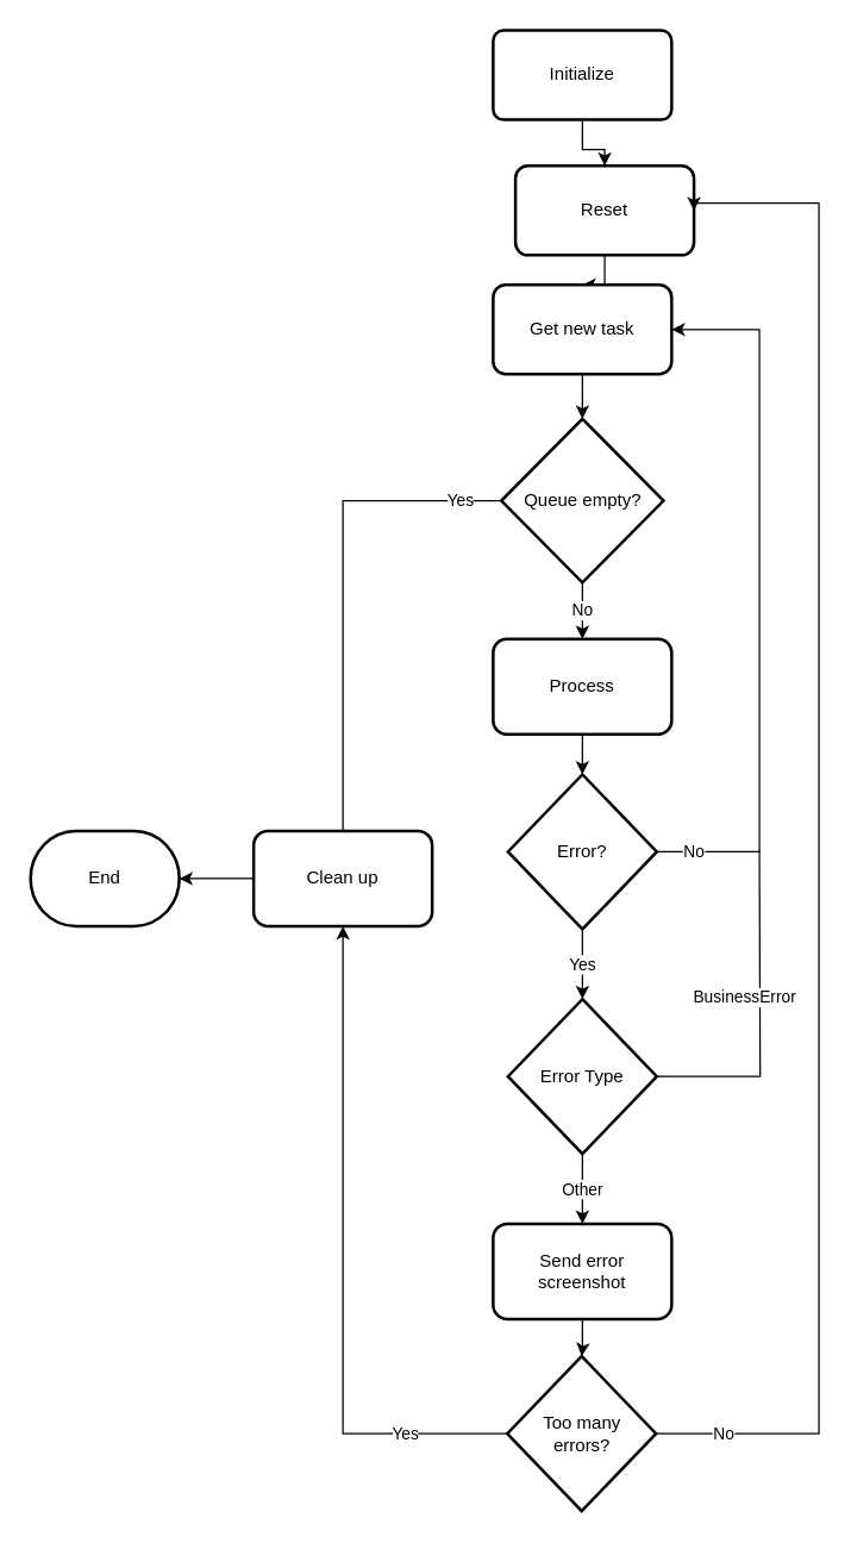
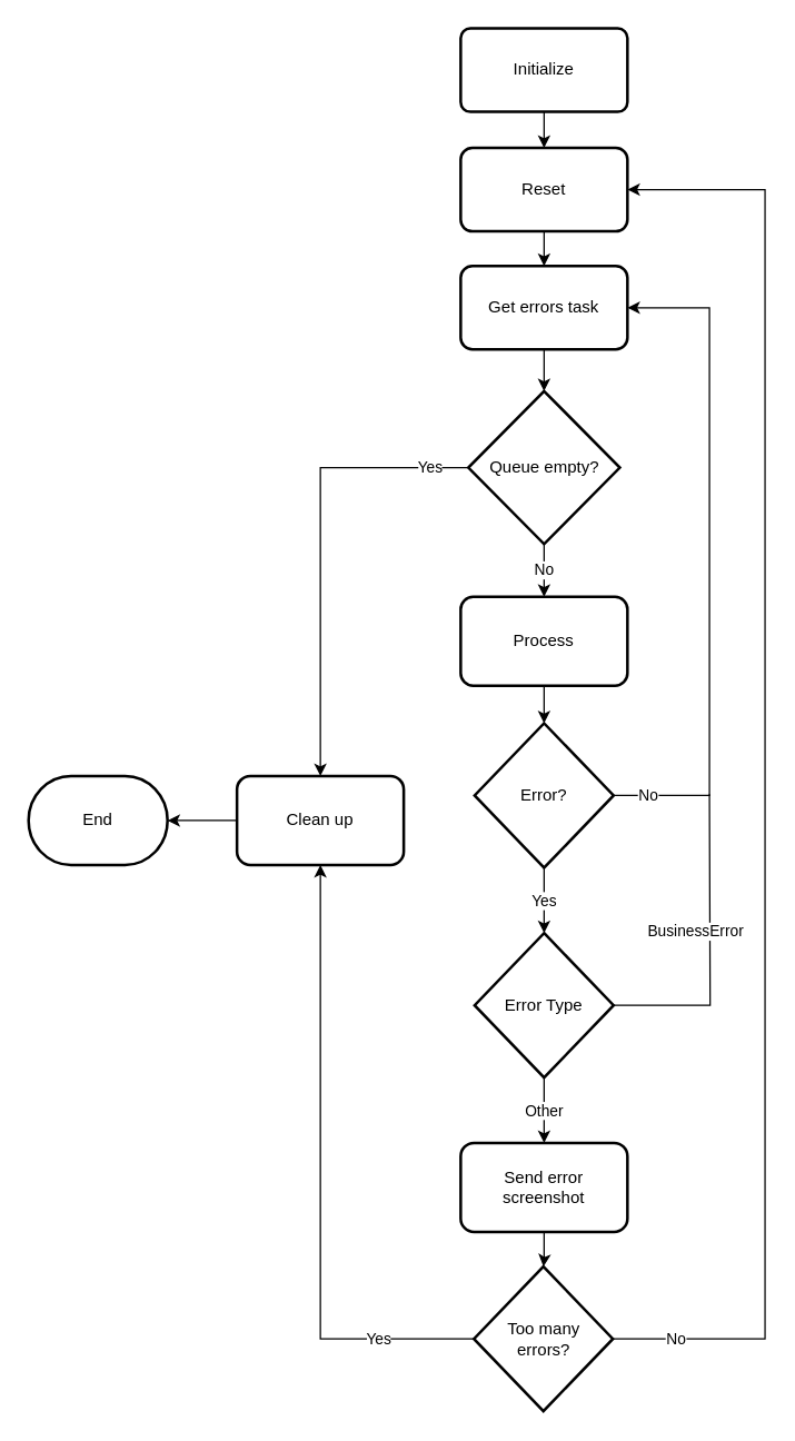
- <mxCell id="5" value="Reset" style="whiteSpace=wrap;html=1;rounded=1;arcSize=14;strokeWidth=2;" parent="1" vertex="1"><mxGeometry x="346" y="111" width="120" height="60" as="geometry" /></mxCell>
+ <mxCell id="5" value="Reset" style="whiteSpace=wrap;html=1;rounded=1;arcSize=14;strokeWidth=2;" parent="1" vertex="1"><mxGeometry x="331" y="106" width="120" height="60" as="geometry" /></mxCell>
- <mxCell id="20" value="&lt;div&gt;Get new task&lt;/div&gt;" style="whiteSpace=wrap;html=1;rounded=1;arcSize=14;strokeWidth=2;" parent="1" vertex="1"><mxGeometry x="331" y="191" width="120" height="60" as="geometry" /></mxCell>
+ <mxCell id="20" value="&lt;div&gt;Get errors task&lt;/div&gt;" style="whiteSpace=wrap;html=1;rounded=1;arcSize=14;strokeWidth=2;" parent="1" vertex="1"><mxGeometry x="331" y="191" width="120" height="60" as="geometry" /></mxCell>
- <mxCell id="21" value="&lt;div&gt;Yes&lt;/div&gt;" style="edgeStyle=orthogonalEdgeStyle;rounded=0;orthogonalLoop=1;jettySize=auto;html=1;exitX=0;exitY=0.5;exitDx=0;exitDy=0;exitPerimeter=0;entryX=0.5;entryY=0;entryDx=0;entryDy=0;endArrow=none;" parent="1" source="23" target="11" edge="1"><mxGeometry x="-0.825" relative="1" as="geometry"><mxPoint x="1" as="offset" /></mxGeometry></mxCell>
+ <mxCell id="21" value="&lt;div&gt;Yes&lt;/div&gt;" style="edgeStyle=orthogonalEdgeStyle;rounded=0;orthogonalLoop=1;jettySize=auto;html=1;exitX=0;exitY=0.5;exitDx=0;exitDy=0;exitPerimeter=0;entryX=0.5;entryY=0;entryDx=0;entryDy=0;" parent="1" source="23" target="11" edge="1"><mxGeometry x="-0.825" relative="1" as="geometry"><mxPoint x="1" as="offset" /></mxGeometry></mxCell>
